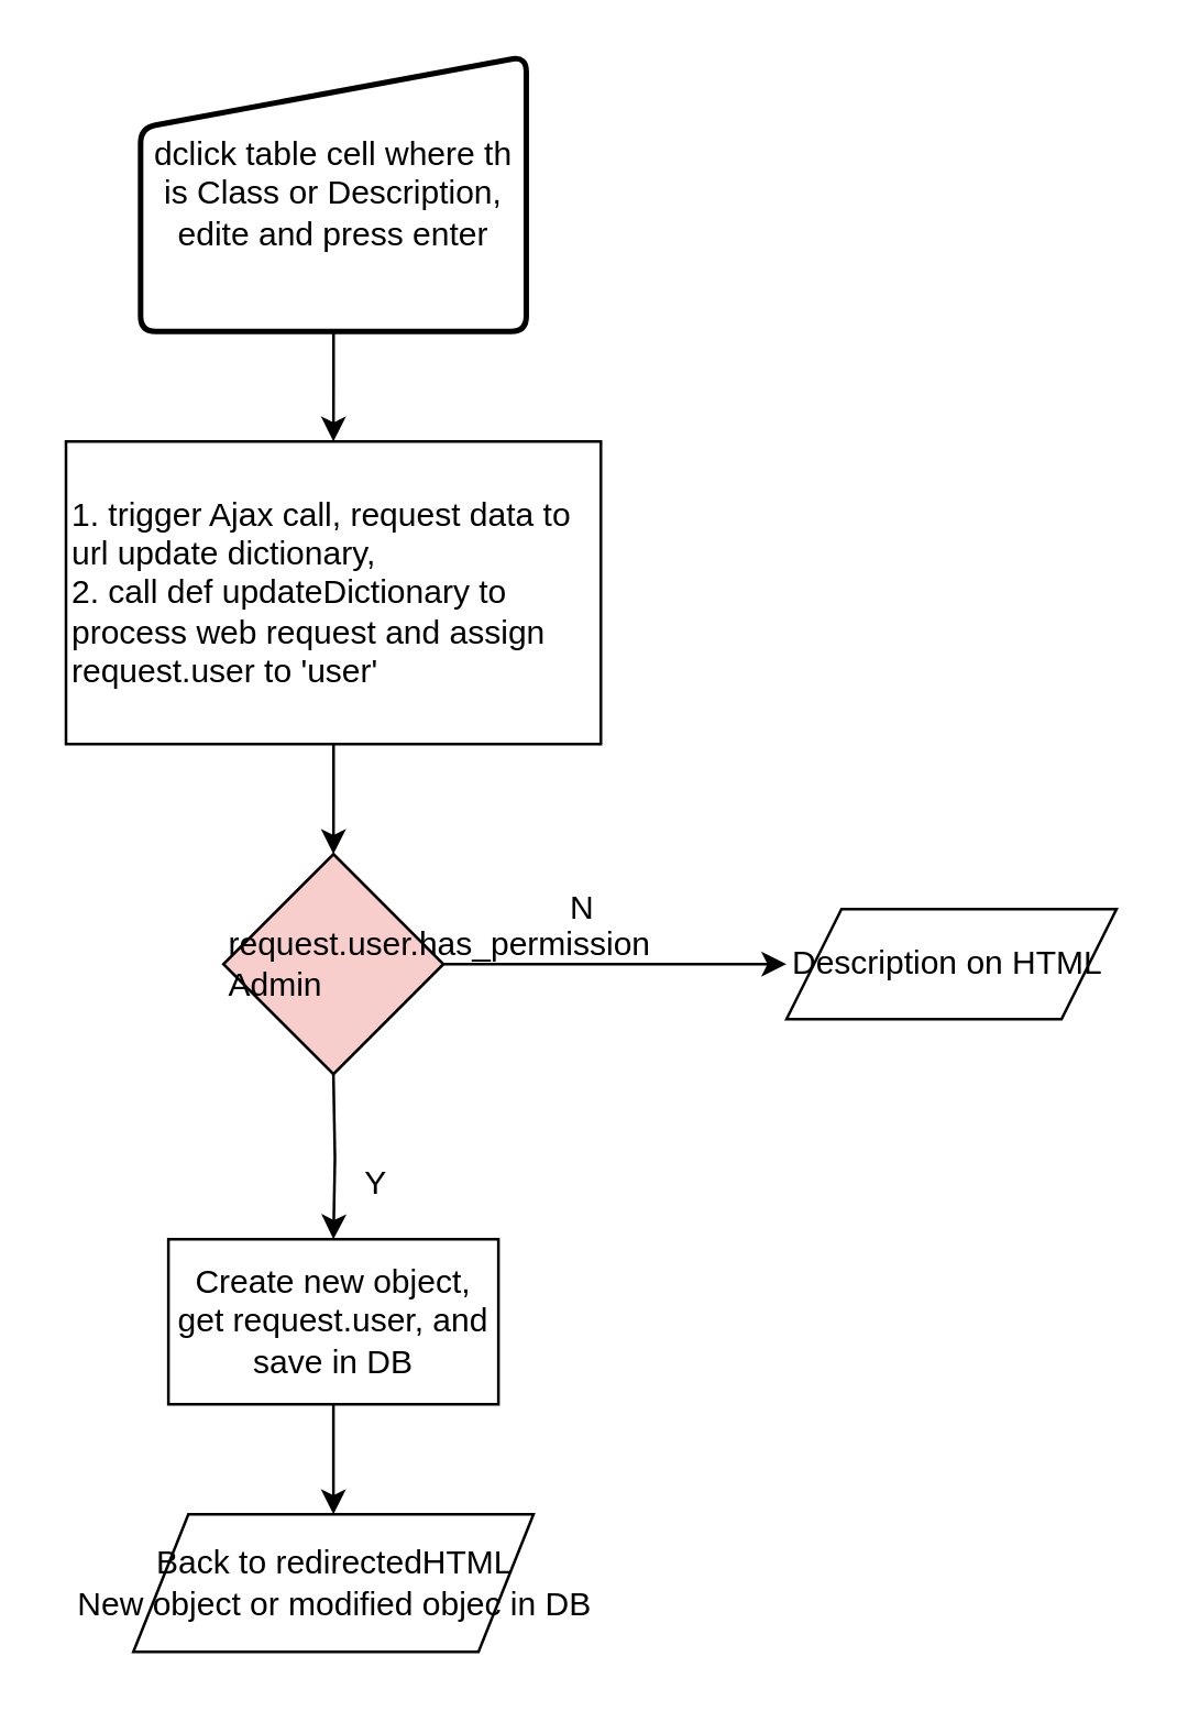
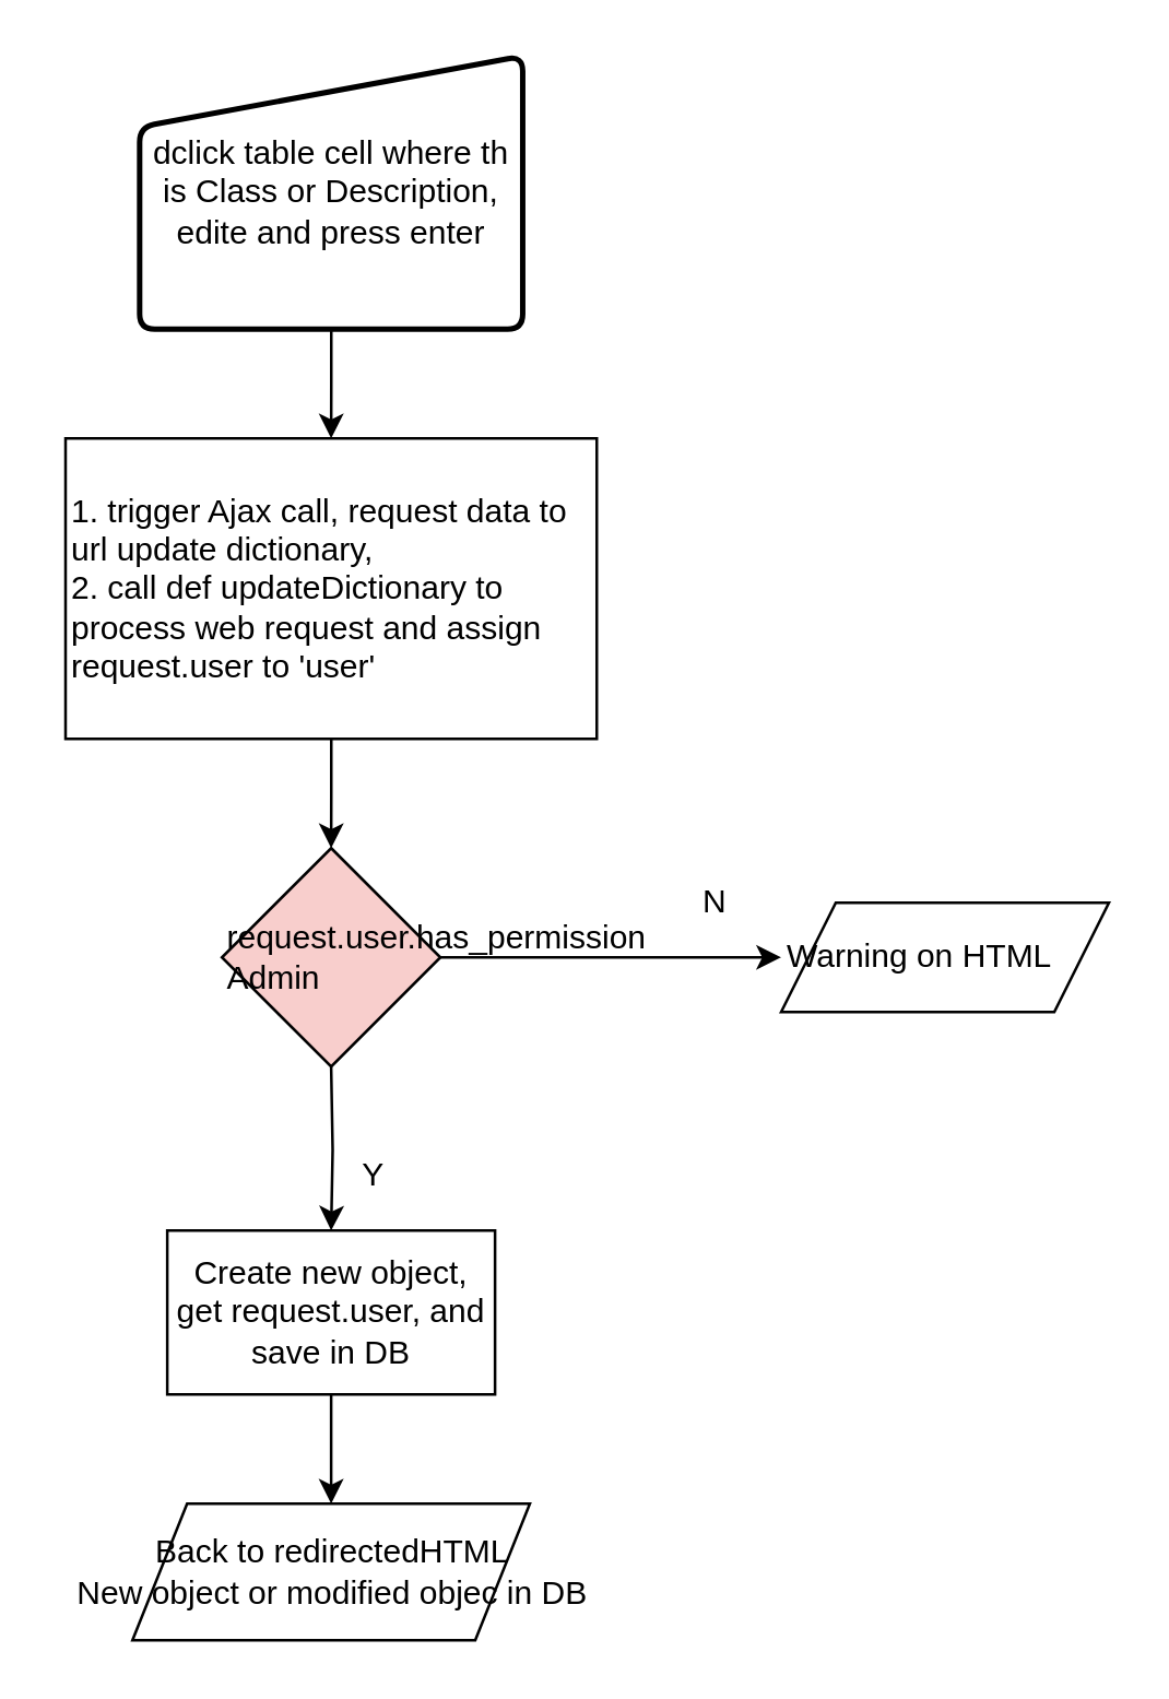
- <mxCell id="15" value="N" style="text;html=1;align=center;verticalAlign=middle;resizable=0;points=[];autosize=1;" parent="1" vertex="1"><mxGeometry x="200.75" y="320" width="20" height="20" as="geometry" /></mxCell>
+ <mxCell id="15" value="N" style="text;html=1;align=center;verticalAlign=middle;resizable=0;points=[];autosize=1;" parent="1" vertex="1"><mxGeometry x="250.75" y="320" width="20" height="20" as="geometry" /></mxCell>
- <mxCell id="14" value="Description on HTML" style="shape=parallelogram;perimeter=parallelogramPerimeter;whiteSpace=wrap;html=1;fixedSize=1;align=left;" parent="1" vertex="1"><mxGeometry x="285.5" y="330" width="120" height="40" as="geometry" /></mxCell>
+ <mxCell id="14" value="Warning on HTML" style="shape=parallelogram;perimeter=parallelogramPerimeter;whiteSpace=wrap;html=1;fixedSize=1;align=left;" parent="1" vertex="1"><mxGeometry x="285.5" y="330" width="120" height="40" as="geometry" /></mxCell>
